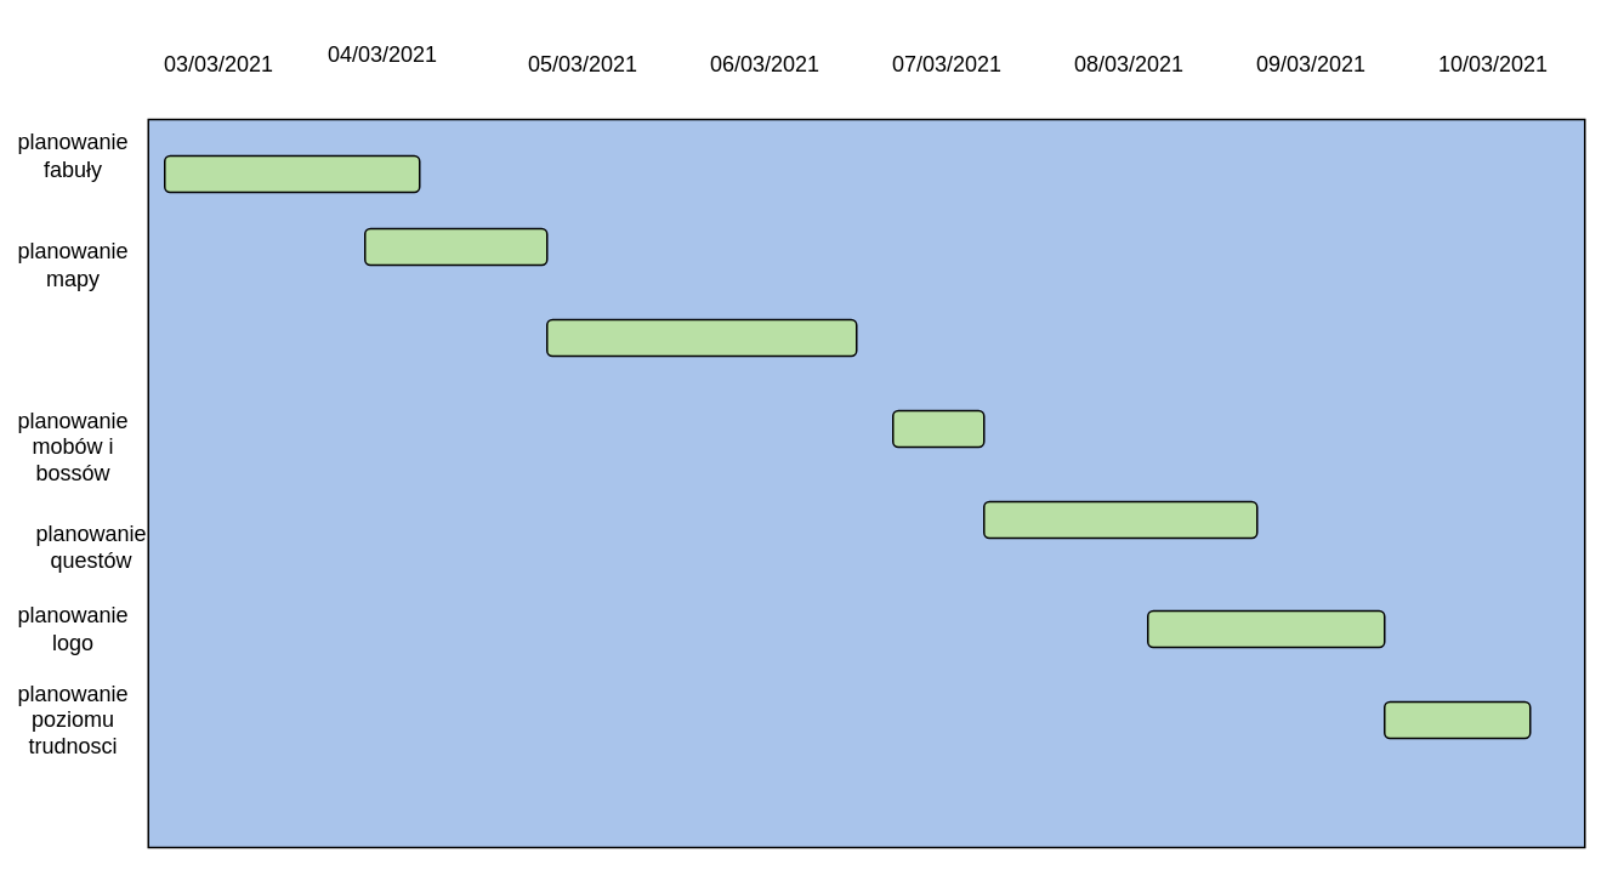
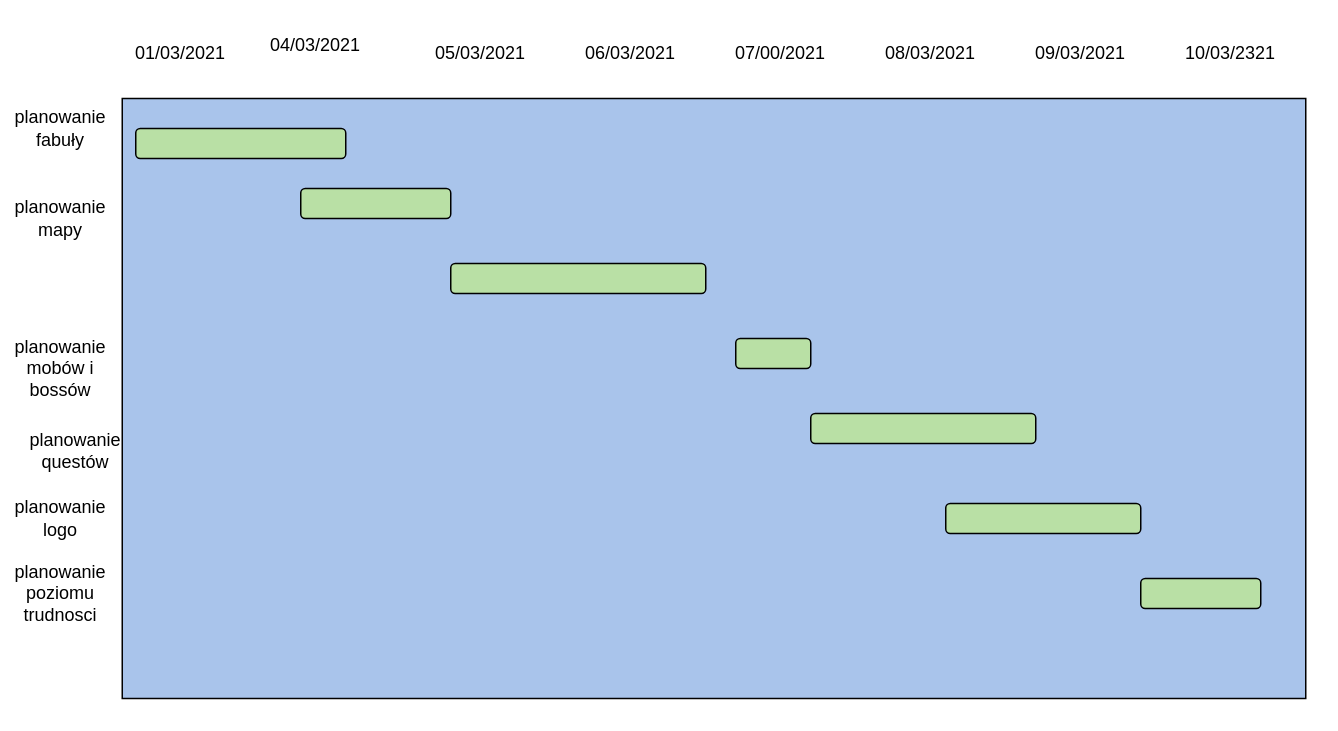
- <mxCell id="9" value="03/03/2021" style="text;html=1;strokeColor=none;fillColor=none;align=center;verticalAlign=middle;whiteSpace=wrap;rounded=0;" vertex="1" parent="1"><mxGeometry x="100" y="25" width="40" height="20" as="geometry" /></mxCell>
+ <mxCell id="9" value="01/03/2021" style="text;html=1;strokeColor=none;fillColor=none;align=center;verticalAlign=middle;whiteSpace=wrap;rounded=0;" vertex="1" parent="1"><mxGeometry x="100" y="25" width="40" height="20" as="geometry" /></mxCell>
- <mxCell id="13" value="07/03/2021" style="text;html=1;strokeColor=none;fillColor=none;align=center;verticalAlign=middle;whiteSpace=wrap;rounded=0;" vertex="1" parent="1"><mxGeometry x="500" y="25" width="40" height="20" as="geometry" /></mxCell>
+ <mxCell id="13" value="07/00/2021" style="text;html=1;strokeColor=none;fillColor=none;align=center;verticalAlign=middle;whiteSpace=wrap;rounded=0;" vertex="1" parent="1"><mxGeometry x="500" y="25" width="40" height="20" as="geometry" /></mxCell>
- <mxCell id="21" value="10/03/2021" style="text;html=1;strokeColor=none;fillColor=none;align=center;verticalAlign=middle;whiteSpace=wrap;rounded=0;" vertex="1" parent="1"><mxGeometry x="800" y="25" width="40" height="20" as="geometry" /></mxCell>
+ <mxCell id="21" value="10/03/2321" style="text;html=1;strokeColor=none;fillColor=none;align=center;verticalAlign=middle;whiteSpace=wrap;rounded=0;" vertex="1" parent="1"><mxGeometry x="800" y="25" width="40" height="20" as="geometry" /></mxCell>
